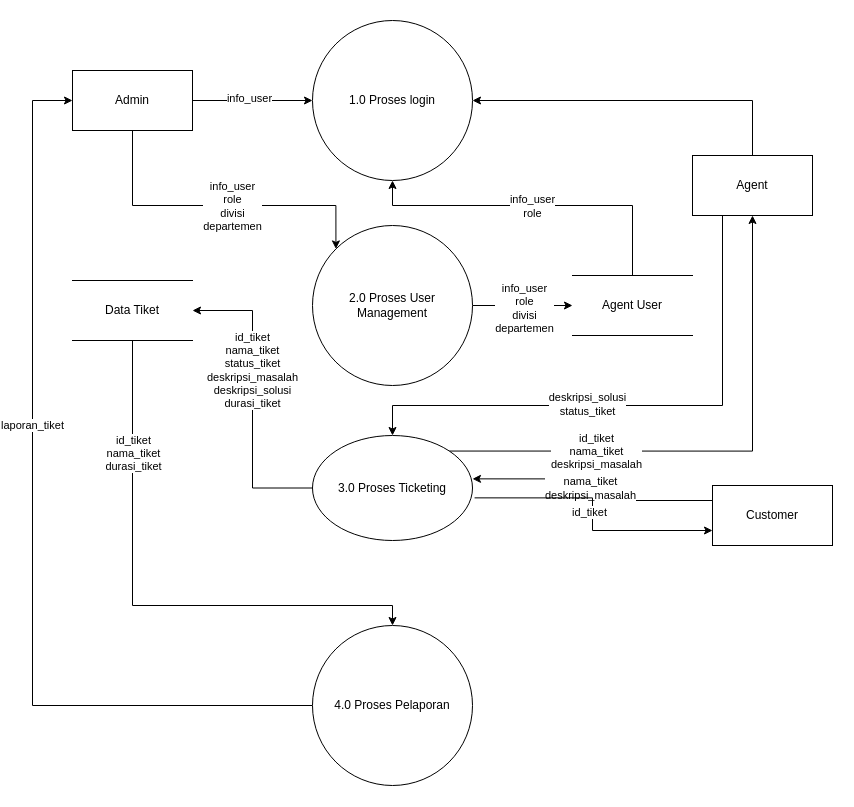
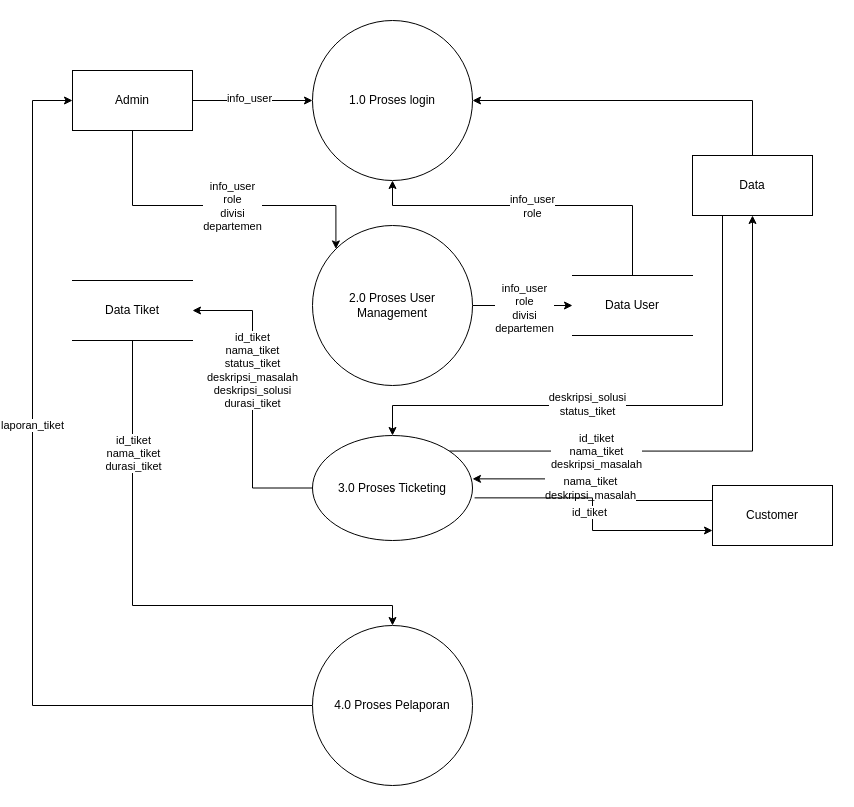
- <mxCell id="6" value="Agent" style="rounded=0;whiteSpace=wrap;html=1;" parent="1" vertex="1"><mxGeometry x="680" y="155" width="120" height="60" as="geometry" /></mxCell>
+ <mxCell id="6" value="Data" style="rounded=0;whiteSpace=wrap;html=1;" parent="1" vertex="1"><mxGeometry x="680" y="155" width="120" height="60" as="geometry" /></mxCell>
- <mxCell id="17" value="Agent User" style="shape=partialRectangle;whiteSpace=wrap;html=1;left=0;right=0;fillColor=none;" parent="1" vertex="1"><mxGeometry x="560" y="275" width="120" height="60" as="geometry" /></mxCell>
+ <mxCell id="17" value="Data User" style="shape=partialRectangle;whiteSpace=wrap;html=1;left=0;right=0;fillColor=none;" parent="1" vertex="1"><mxGeometry x="560" y="275" width="120" height="60" as="geometry" /></mxCell>
